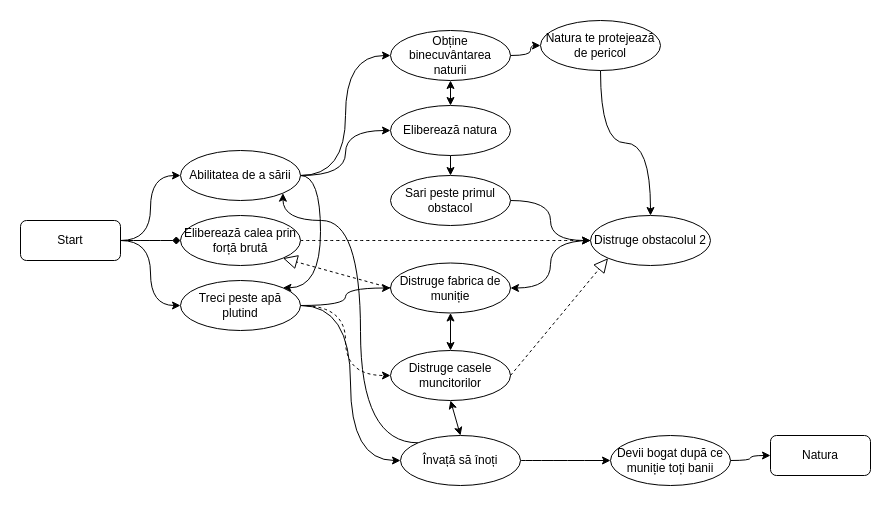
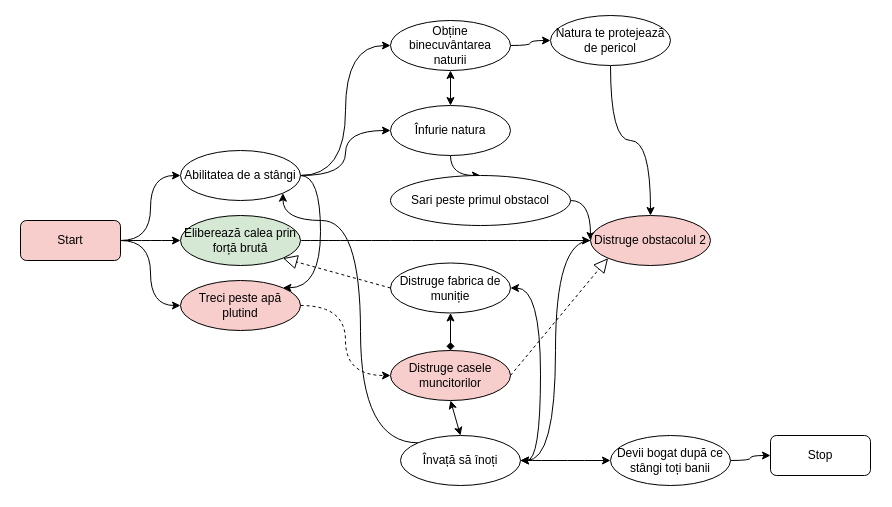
- <mxCell id="23" value="Natura te protejează de pericol" style="ellipse;whiteSpace=wrap;html=1;" vertex="1" parent="1"><mxGeometry x="540" y="20" width="120" height="50" as="geometry" /></mxCell>
+ <mxCell id="23" value="Natura te protejează de pericol" style="ellipse;whiteSpace=wrap;html=1;" vertex="1" parent="1"><mxGeometry x="550" y="15" width="120" height="50" as="geometry" /></mxCell>
- <mxCell id="13" value="Obține binecuvântarea naturii" style="ellipse;whiteSpace=wrap;html=1;" vertex="1" parent="1"><mxGeometry x="390" y="30" width="120" height="50" as="geometry" /></mxCell>
+ <mxCell id="13" value="Obține binecuvântarea naturii" style="ellipse;whiteSpace=wrap;html=1;" vertex="1" parent="1"><mxGeometry x="390" y="20" width="120" height="50" as="geometry" /></mxCell>
- <mxCell id="15" value="Eliberează natura" style="ellipse;whiteSpace=wrap;html=1;" vertex="1" parent="1"><mxGeometry x="390" y="105" width="120" height="50" as="geometry" /></mxCell>
+ <mxCell id="15" value="Înfurie natura" style="ellipse;whiteSpace=wrap;html=1;" vertex="1" parent="1"><mxGeometry x="390" y="105" width="120" height="50" as="geometry" /></mxCell>
- <mxCell id="9" value="Abilitatea de a sării" style="ellipse;whiteSpace=wrap;html=1;" vertex="1" parent="1"><mxGeometry x="180" y="150" width="120" height="50" as="geometry" /></mxCell>
+ <mxCell id="9" value="Abilitatea de a stângi" style="ellipse;whiteSpace=wrap;html=1;" vertex="1" parent="1"><mxGeometry x="180" y="150" width="120" height="50" as="geometry" /></mxCell>
- <mxCell id="21" value="Sari peste primul obstacol" style="ellipse;whiteSpace=wrap;html=1;" vertex="1" parent="1"><mxGeometry x="390" y="175" width="120" height="50" as="geometry" /></mxCell>
+ <mxCell id="21" value="Sari peste primul obstacol" style="ellipse;whiteSpace=wrap;html=1;" vertex="1" parent="1"><mxGeometry x="390" y="175" width="180" height="50" as="geometry" /></mxCell>
- <mxCell id="5" value="Start" style="rounded=1;whiteSpace=wrap;html=1;" vertex="1" parent="1"><mxGeometry x="20" y="220" width="100" height="40" as="geometry" /></mxCell>
+ <mxCell id="5" value="Start" style="rounded=1;whiteSpace=wrap;html=1;fillColor=#f8cecc;" vertex="1" parent="1"><mxGeometry x="20" y="220" width="100" height="40" as="geometry" /></mxCell>
- <mxCell id="3" style="edgeStyle=orthogonalEdgeStyle;curved=1;rounded=0;orthogonalLoop=1;jettySize=auto;html=1;entryX=0;entryY=0.5;entryDx=0;entryDy=0;endArrow=diamond;" edge="1" parent="1" source="5" target="11"><mxGeometry relative="1" as="geometry" /></mxCell>
+ <mxCell id="3" style="edgeStyle=orthogonalEdgeStyle;curved=1;rounded=0;orthogonalLoop=1;jettySize=auto;html=1;entryX=0;entryY=0.5;entryDx=0;entryDy=0;" edge="1" parent="1" source="5" target="11"><mxGeometry relative="1" as="geometry" /></mxCell>
- <mxCell id="11" value="Eliberează calea prin forță brută" style="ellipse;whiteSpace=wrap;html=1;" vertex="1" parent="1"><mxGeometry x="180" y="215" width="120" height="50" as="geometry" /></mxCell>
+ <mxCell id="11" value="Eliberează calea prin forță brută" style="ellipse;whiteSpace=wrap;html=1;fillColor=#d5e8d4;" vertex="1" parent="1"><mxGeometry x="180" y="215" width="120" height="50" as="geometry" /></mxCell>
- <mxCell id="10" style="edgeStyle=orthogonalEdgeStyle;curved=1;rounded=0;orthogonalLoop=1;jettySize=auto;html=1;entryX=0;entryY=0.5;entryDx=0;entryDy=0;dashed=1;" edge="1" parent="1" source="11" target="27"><mxGeometry relative="1" as="geometry" /></mxCell>
+ <mxCell id="10" style="edgeStyle=orthogonalEdgeStyle;curved=1;rounded=0;orthogonalLoop=1;jettySize=auto;html=1;entryX=0;entryY=0.5;entryDx=0;entryDy=0;" edge="1" parent="1" source="11" target="27"><mxGeometry relative="1" as="geometry" /></mxCell>
- <mxCell id="27" value="Distruge obstacolul 2" style="ellipse;whiteSpace=wrap;html=1;" vertex="1" parent="1"><mxGeometry x="590" y="215" width="120" height="50" as="geometry" /></mxCell>
+ <mxCell id="27" value="Distruge obstacolul 2" style="ellipse;whiteSpace=wrap;html=1;fillColor=#f8cecc;" vertex="1" parent="1"><mxGeometry x="590" y="215" width="120" height="50" as="geometry" /></mxCell>
- <mxCell id="26" style="edgeStyle=orthogonalEdgeStyle;curved=1;rounded=0;orthogonalLoop=1;jettySize=auto;html=1;" edge="1" parent="1" source="27" target="34"><mxGeometry relative="1" as="geometry" /></mxCell>
+ <mxCell id="26" style="edgeStyle=orthogonalEdgeStyle;curved=1;rounded=0;orthogonalLoop=1;jettySize=auto;html=1;entryX=1;entryY=0.5;entryDx=0;entryDy=0;" edge="1" parent="1" source="27" target="30"><mxGeometry relative="1" as="geometry" /></mxCell>
- <mxCell id="18" style="edgeStyle=orthogonalEdgeStyle;curved=1;rounded=0;orthogonalLoop=1;jettySize=auto;html=1;entryX=0;entryY=0.5;entryDx=0;entryDy=0;" edge="1" parent="1" source="19" target="34"><mxGeometry relative="1" as="geometry" /></mxCell>
- <mxCell id="19" value="Treci peste apă plutind" style="ellipse;whiteSpace=wrap;html=1;" vertex="1" parent="1"><mxGeometry x="180" y="280" width="120" height="50" as="geometry" /></mxCell>
+ <mxCell id="19" value="Treci peste apă plutind" style="ellipse;whiteSpace=wrap;html=1;fillColor=#f8cecc;" vertex="1" parent="1"><mxGeometry x="180" y="280" width="120" height="50" as="geometry" /></mxCell>
- <mxCell id="37" value="" style="endArrow=classic;startArrow=classic;html=1;exitX=0.5;exitY=1;exitDx=0;exitDy=0;entryX=0.5;entryY=0;entryDx=0;entryDy=0;" edge="1" parent="1" source="34" target="32"><mxGeometry width="50" height="50" relative="1" as="geometry"><mxPoint x="460" y="115" as="sourcePoint" /><mxPoint x="680" y="130" as="targetPoint" /></mxGeometry></mxCell>
+ <mxCell id="37" value="" style="endArrow=diamond;startArrow=classic;html=1;exitX=0.5;exitY=1;exitDx=0;exitDy=0;entryX=0.5;entryY=0;entryDx=0;entryDy=0;" edge="1" parent="1" source="34" target="32"><mxGeometry width="50" height="50" relative="1" as="geometry"><mxPoint x="460" y="115" as="sourcePoint" /><mxPoint x="680" y="130" as="targetPoint" /></mxGeometry></mxCell>
+ <mxCell id="39" value="" style="endArrow=classic;startArrow=classic;html=1;exitX=1;exitY=0.5;exitDx=0;exitDy=0;entryX=1;entryY=0.5;entryDx=0;entryDy=0;edgeStyle=orthogonalEdgeStyle;curved=1;" edge="1" parent="1" source="34" target="30"><mxGeometry width="50" height="50" relative="1" as="geometry"><mxPoint x="460" y="322.5" as="sourcePoint" /><mxPoint x="460" y="360" as="targetPoint" /><Array as="points"><mxPoint x="540" y="288" /><mxPoint x="540" y="460" /></Array></mxGeometry></mxCell>
- <mxCell id="32" value="Distruge casele muncitorilor" style="ellipse;whiteSpace=wrap;html=1;" vertex="1" parent="1"><mxGeometry x="390" y="350" width="120" height="50" as="geometry" /></mxCell>
+ <mxCell id="32" value="Distruge casele muncitorilor" style="ellipse;whiteSpace=wrap;html=1;fillColor=#f8cecc;" vertex="1" parent="1"><mxGeometry x="390" y="350" width="120" height="50" as="geometry" /></mxCell>
- <mxCell id="16" style="edgeStyle=orthogonalEdgeStyle;curved=1;rounded=0;orthogonalLoop=1;jettySize=auto;html=1;entryX=0;entryY=0.5;entryDx=0;entryDy=0;" edge="1" parent="1" source="19" target="30"><mxGeometry relative="1" as="geometry" /></mxCell>
- <mxCell id="31" value="Natura" style="rounded=1;whiteSpace=wrap;html=1;" vertex="1" parent="1"><mxGeometry x="770" y="435" width="100" height="40" as="geometry" /></mxCell>
+ <mxCell id="31" value="Stop" style="rounded=1;whiteSpace=wrap;html=1;" vertex="1" parent="1"><mxGeometry x="770" y="435" width="100" height="40" as="geometry" /></mxCell>
- <mxCell id="25" value="Devii bogat după ce muniție toți banii" style="ellipse;whiteSpace=wrap;html=1;" vertex="1" parent="1"><mxGeometry x="610" y="435" width="120" height="50" as="geometry" /></mxCell>
+ <mxCell id="25" value="Devii bogat după ce stângi toți banii" style="ellipse;whiteSpace=wrap;html=1;" vertex="1" parent="1"><mxGeometry x="610" y="435" width="120" height="50" as="geometry" /></mxCell>
